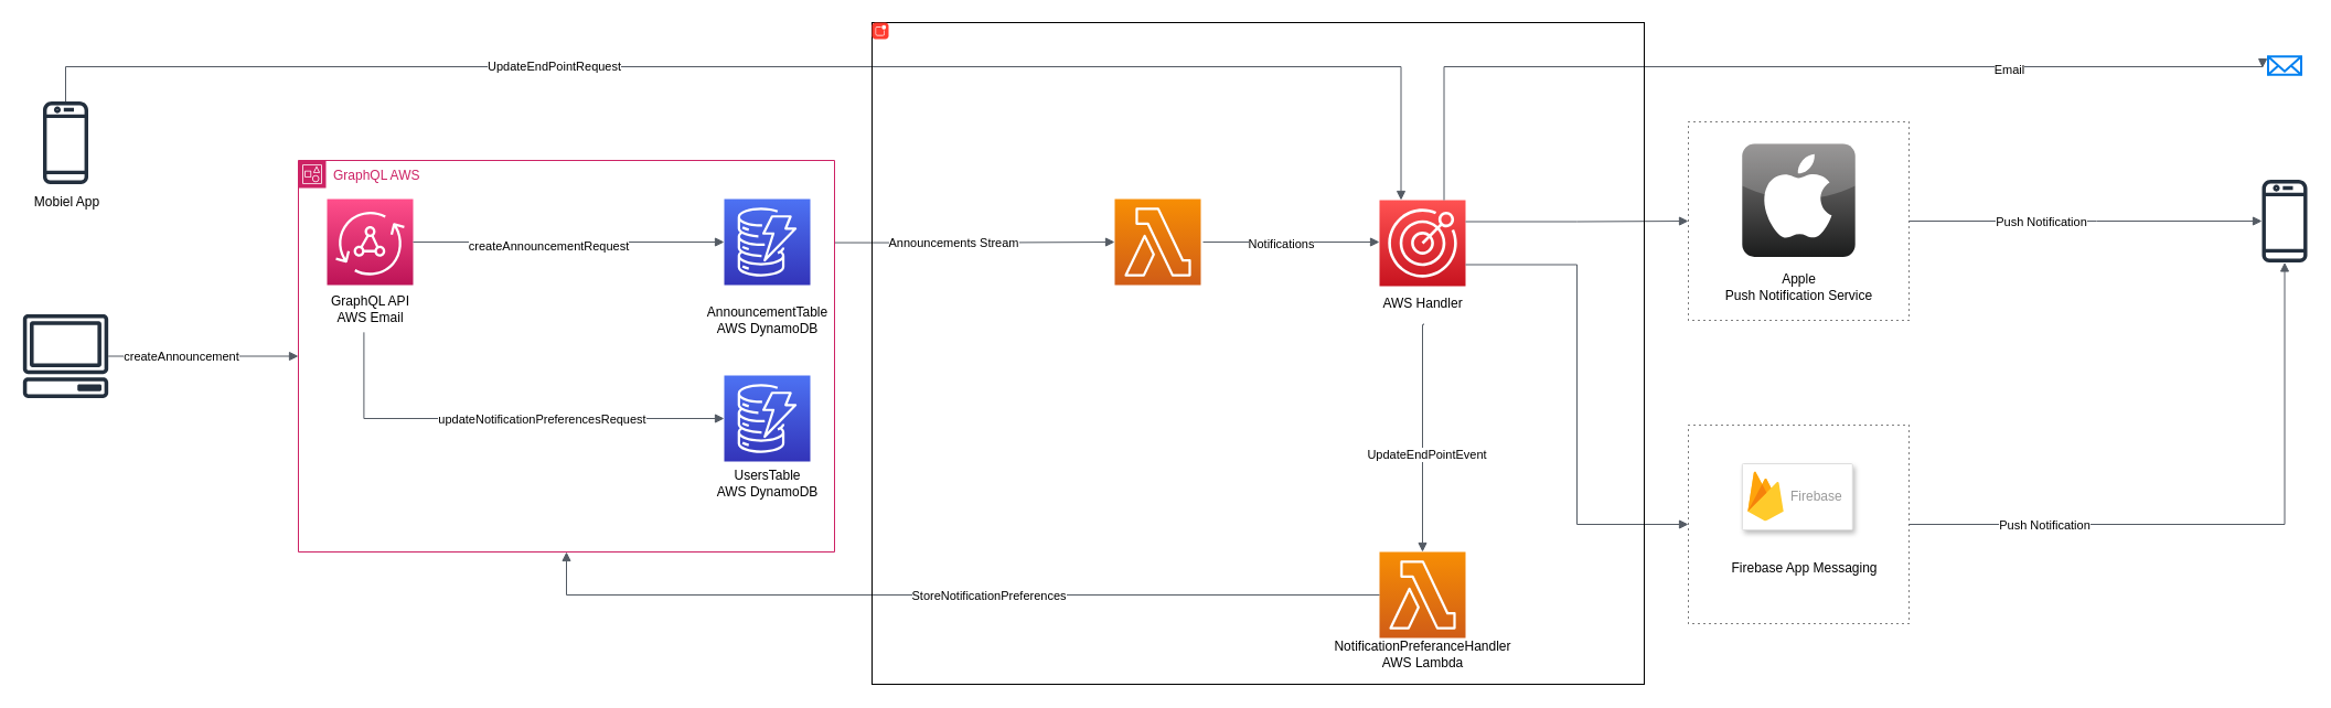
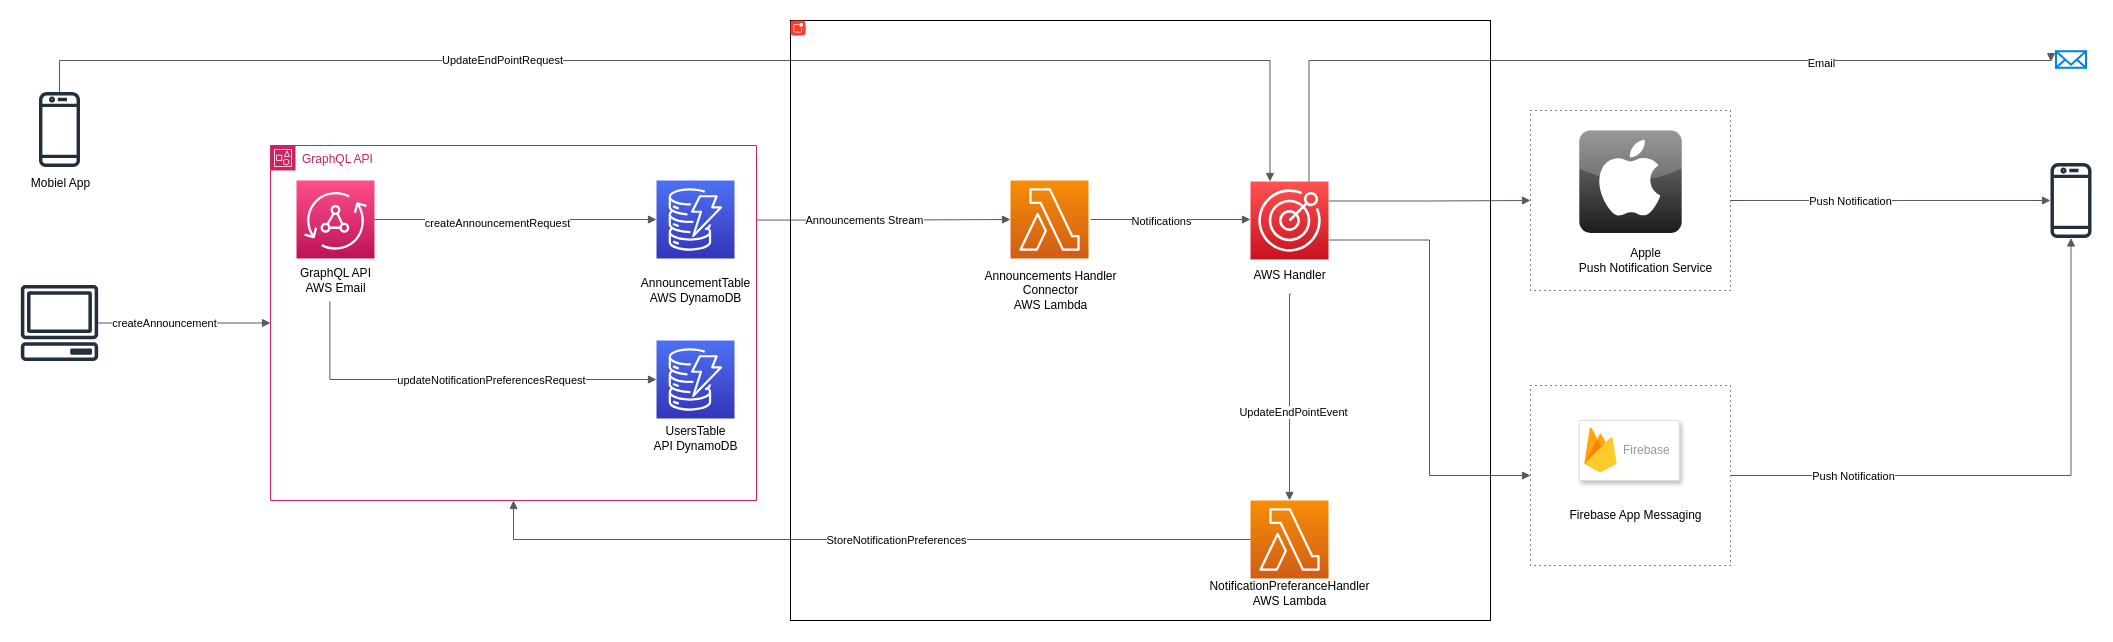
- <mxCell id="35" value="GraphQL AWS" style="points=[[0,0],[0.25,0],[0.5,0],[0.75,0],[1,0],[1,0.25],[1,0.5],[1,0.75],[1,1],[0.75,1],[0.5,1],[0.25,1],[0,1],[0,0.75],[0,0.5],[0,0.25]];outlineConnect=0;gradientColor=none;html=1;whiteSpace=wrap;fontSize=12;fontStyle=0;container=1;pointerEvents=0;collapsible=0;recursiveResize=0;shape=mxgraph.aws4.group;grIcon=mxgraph.aws4.group_account;strokeColor=#CD2264;fillColor=none;verticalAlign=top;align=left;spacingLeft=30;fontColor=#CD2264;dashed=0;" vertex="1" parent="1"><mxGeometry x="270" y="145" width="486" height="355" as="geometry" /></mxCell>
+ <mxCell id="35" value="GraphQL API" style="points=[[0,0],[0.25,0],[0.5,0],[0.75,0],[1,0],[1,0.25],[1,0.5],[1,0.75],[1,1],[0.75,1],[0.5,1],[0.25,1],[0,1],[0,0.75],[0,0.5],[0,0.25]];outlineConnect=0;gradientColor=none;html=1;whiteSpace=wrap;fontSize=12;fontStyle=0;container=1;pointerEvents=0;collapsible=0;recursiveResize=0;shape=mxgraph.aws4.group;grIcon=mxgraph.aws4.group_account;strokeColor=#CD2264;fillColor=none;verticalAlign=top;align=left;spacingLeft=30;fontColor=#CD2264;dashed=0;" vertex="1" parent="1"><mxGeometry x="270" y="145" width="486" height="355" as="geometry" /></mxCell>
- <mxCell id="18" value="Apple&lt;br&gt;Push Notification Service" style="text;html=1;align=center;verticalAlign=middle;resizable=0;points=[];autosize=1;strokeColor=none;fillColor=none;" vertex="1" parent="1"><mxGeometry x="1550" y="240" width="160" height="40" as="geometry" /></mxCell>
+ <mxCell id="18" value="Apple&lt;br&gt;Push Notification Service" style="text;html=1;align=center;verticalAlign=middle;resizable=0;points=[];autosize=1;strokeColor=none;fillColor=none;" vertex="1" parent="1"><mxGeometry x="1565" y="240" width="160" height="40" as="geometry" /></mxCell>
+ <mxCell id="6" value="Announcements&amp;nbsp;Handler&lt;br&gt;Connector&lt;br&gt;AWS Lambda" style="text;html=1;align=center;verticalAlign=middle;resizable=0;points=[];autosize=1;strokeColor=none;fillColor=none;" vertex="1" parent="1"><mxGeometry x="970" y="260" width="160" height="60" as="geometry" /></mxCell>
- <mxCell id="37" value="UsersTable&lt;br&gt;AWS DynamoDB" style="text;html=1;align=center;verticalAlign=middle;resizable=0;points=[];autosize=1;strokeColor=none;fillColor=none;" vertex="1" parent="35"><mxGeometry x="365" y="273" width="120" height="40" as="geometry" /></mxCell>
+ <mxCell id="37" value="UsersTable&lt;br&gt;API DynamoDB" style="text;html=1;align=center;verticalAlign=middle;resizable=0;points=[];autosize=1;strokeColor=none;fillColor=none;" vertex="1" parent="35"><mxGeometry x="365" y="273" width="120" height="40" as="geometry" /></mxCell>
